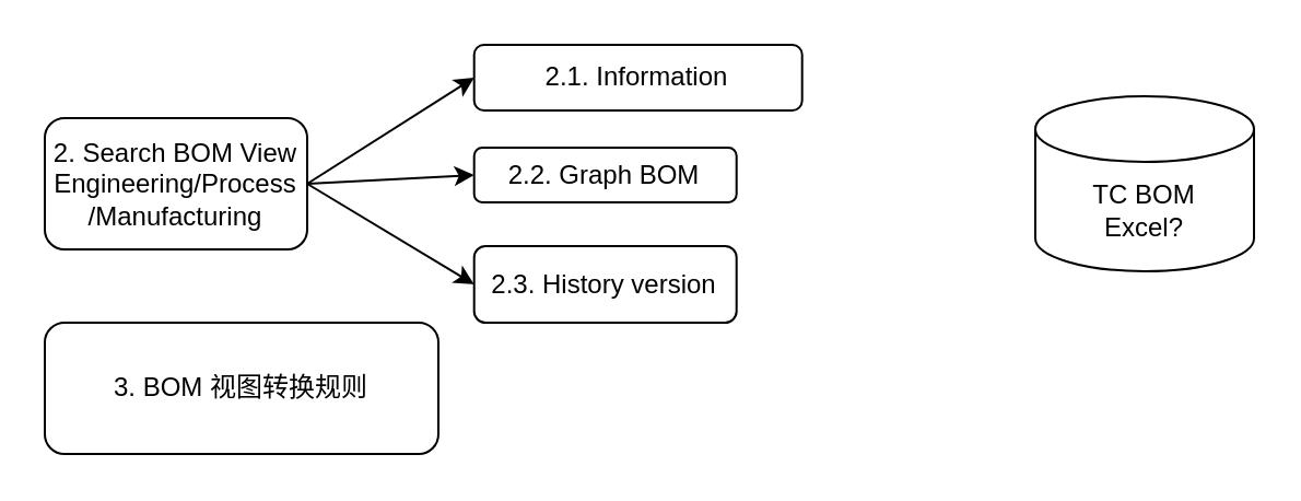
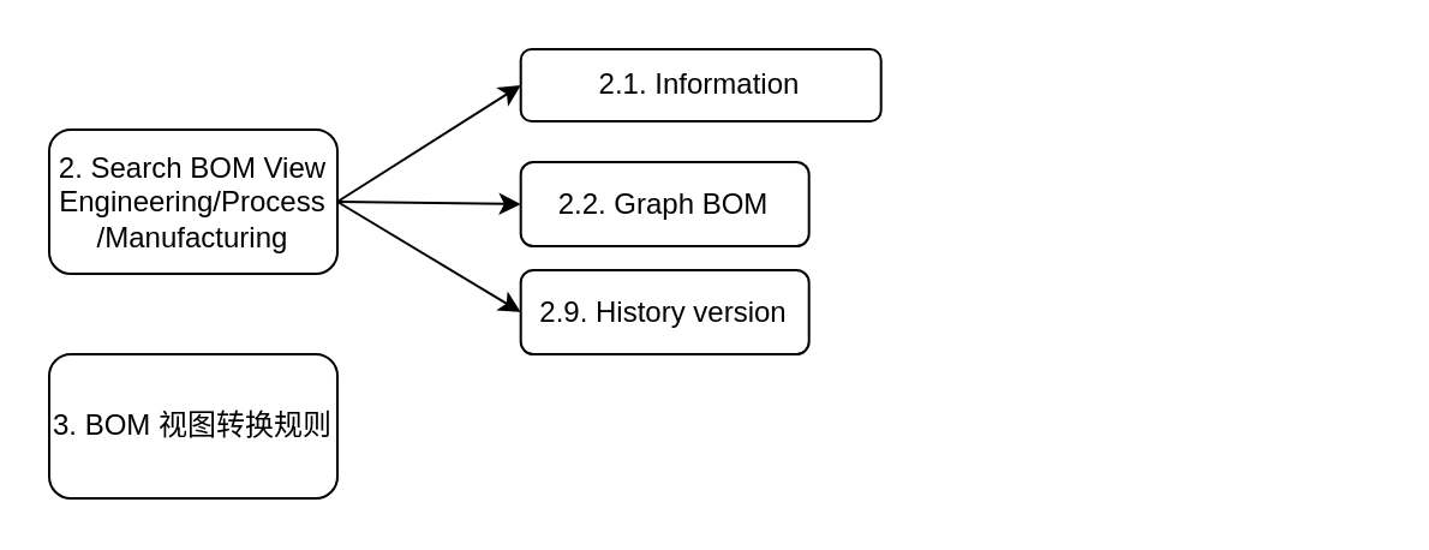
- <mxCell id="5" value="2.2. Graph BOM" style="rounded=1;whiteSpace=wrap;html=1;" vertex="1" parent="1"><mxGeometry x="216.35" y="67" width="120" height="25" as="geometry" /></mxCell>
+ <mxCell id="5" value="2.2. Graph BOM" style="rounded=1;whiteSpace=wrap;html=1;" vertex="1" parent="1"><mxGeometry x="216.35" y="67" width="120" height="35" as="geometry" /></mxCell>
- <mxCell id="2" value="TC BOM&lt;br&gt;Excel?" style="shape=cylinder3;whiteSpace=wrap;html=1;boundedLbl=1;backgroundOutline=1;size=15;" vertex="1" parent="1"><mxGeometry x="473" y="43.5" width="100" height="80" as="geometry" /></mxCell>
- <mxCell id="6" value="2.3. History version" style="rounded=1;whiteSpace=wrap;html=1;" vertex="1" parent="1"><mxGeometry x="216.35" y="112" width="120" height="35" as="geometry" /></mxCell>
+ <mxCell id="6" value="2.9. History version" style="rounded=1;whiteSpace=wrap;html=1;" vertex="1" parent="1"><mxGeometry x="216.35" y="112" width="120" height="35" as="geometry" /></mxCell>
- <mxCell id="10" value="3. BOM 视图转换规则" style="rounded=1;whiteSpace=wrap;html=1;" vertex="1" parent="1"><mxGeometry x="20" y="147" width="180" height="60" as="geometry" /></mxCell>
+ <mxCell id="10" value="3. BOM 视图转换规则" style="rounded=1;whiteSpace=wrap;html=1;" vertex="1" parent="1"><mxGeometry x="20" y="147" width="120" height="60" as="geometry" /></mxCell>
